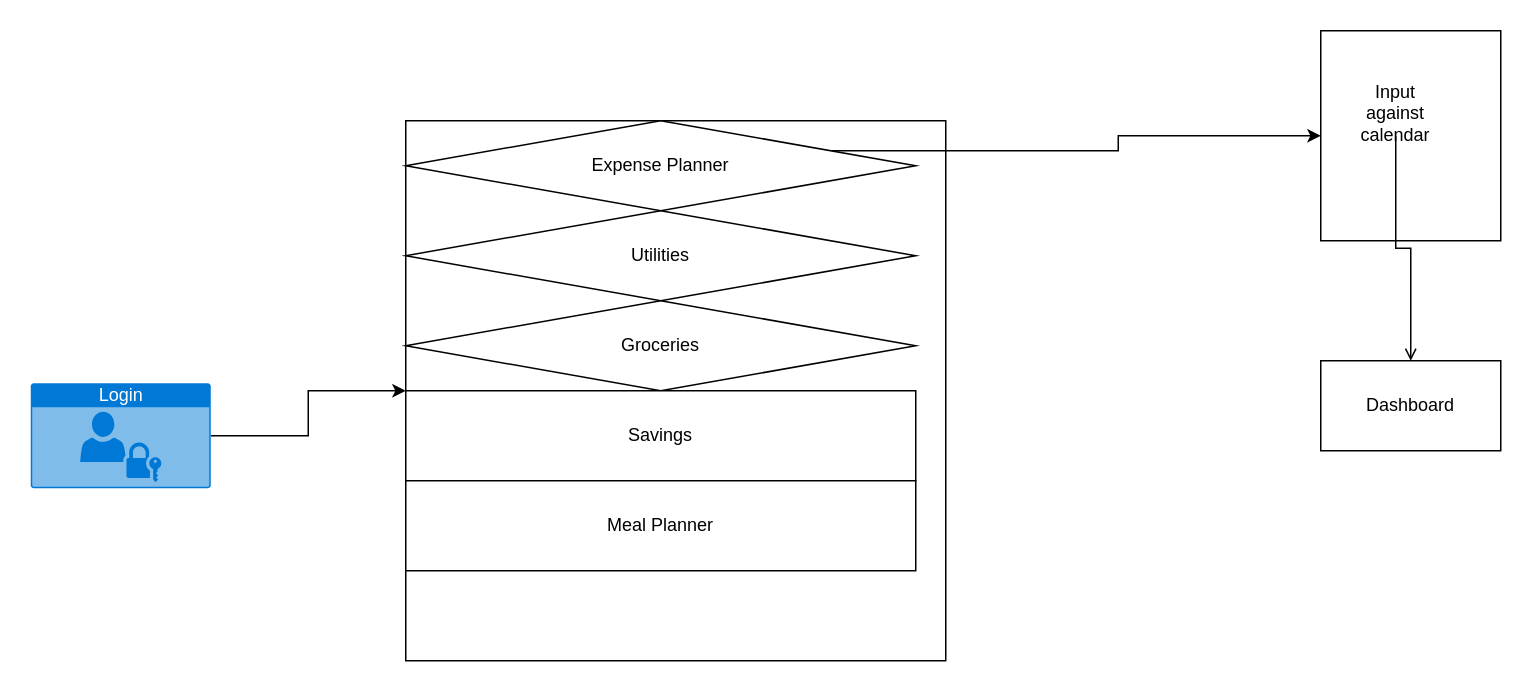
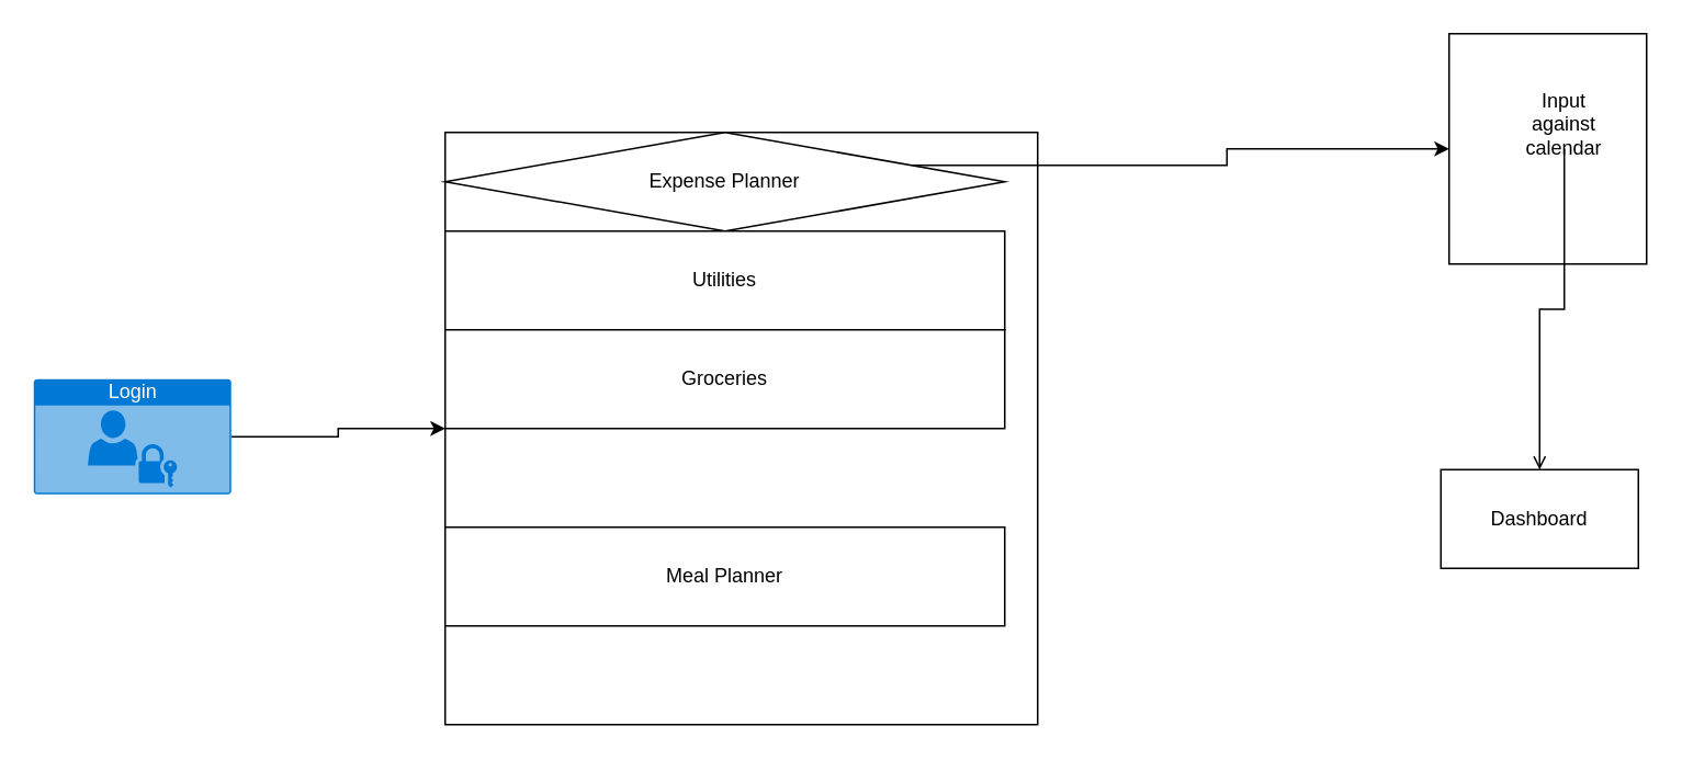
- <mxCell id="13" value="Input against calendar" style="text;html=1;strokeColor=none;fillColor=none;align=center;verticalAlign=middle;whiteSpace=wrap;rounded=0;" vertex="1" parent="1"><mxGeometry x="900" y="60" width="60" height="30" as="geometry" /></mxCell>
+ <mxCell id="13" value="Input against calendar" style="text;html=1;strokeColor=none;fillColor=none;align=center;verticalAlign=middle;whiteSpace=wrap;rounded=0;" vertex="1" parent="1"><mxGeometry x="920" y="60" width="60" height="30" as="geometry" /></mxCell>
- <mxCell id="7" value="Utilities" style="rhombus;whiteSpace=wrap;html=1;" vertex="1" parent="1"><mxGeometry x="270" y="140" width="340" height="60" as="geometry" /></mxCell>
+ <mxCell id="7" value="Utilities" style="rounded=0;whiteSpace=wrap;html=1;" vertex="1" parent="1"><mxGeometry x="270" y="140" width="340" height="60" as="geometry" /></mxCell>
- <mxCell id="8" value="Groceries" style="rhombus;whiteSpace=wrap;html=1;" vertex="1" parent="1"><mxGeometry x="270" y="200" width="340" height="60" as="geometry" /></mxCell>
+ <mxCell id="8" value="Groceries" style="rounded=0;whiteSpace=wrap;html=1;" vertex="1" parent="1"><mxGeometry x="270" y="200" width="340" height="60" as="geometry" /></mxCell>
- <mxCell id="14" value="Dashboard" style="rounded=0;whiteSpace=wrap;html=1;" vertex="1" parent="1"><mxGeometry x="880" y="240" width="120" height="60" as="geometry" /></mxCell>
+ <mxCell id="14" value="Dashboard" style="rounded=0;whiteSpace=wrap;html=1;" vertex="1" parent="1"><mxGeometry x="875" y="285" width="120" height="60" as="geometry" /></mxCell>
- <mxCell id="3" value="Login" style="html=1;strokeColor=none;fillColor=#0079D6;labelPosition=center;verticalLabelPosition=middle;verticalAlign=top;align=center;fontSize=12;outlineConnect=0;spacingTop=-6;fontColor=#FFFFFF;sketch=0;shape=mxgraph.sitemap.login;" vertex="1" parent="1"><mxGeometry x="20" y="255" width="120" height="70" as="geometry" /></mxCell>
+ <mxCell id="3" value="Login" style="html=1;strokeColor=none;fillColor=#0079D6;labelPosition=center;verticalLabelPosition=middle;verticalAlign=top;align=center;fontSize=12;outlineConnect=0;spacingTop=-6;fontColor=#FFFFFF;sketch=0;shape=mxgraph.sitemap.login;" vertex="1" parent="1"><mxGeometry x="20" y="230" width="120" height="70" as="geometry" /></mxCell>
- <mxCell id="9" value="Savings" style="rounded=0;whiteSpace=wrap;html=1;" vertex="1" parent="1"><mxGeometry x="270" y="260" width="340" height="60" as="geometry" /></mxCell>
